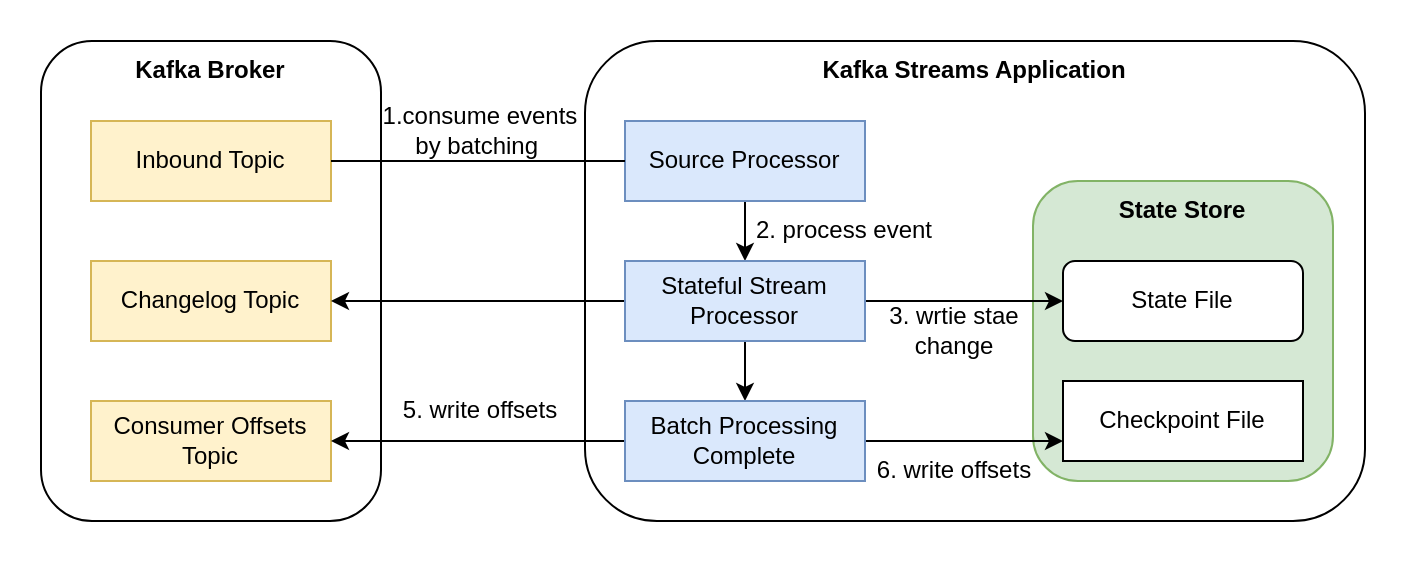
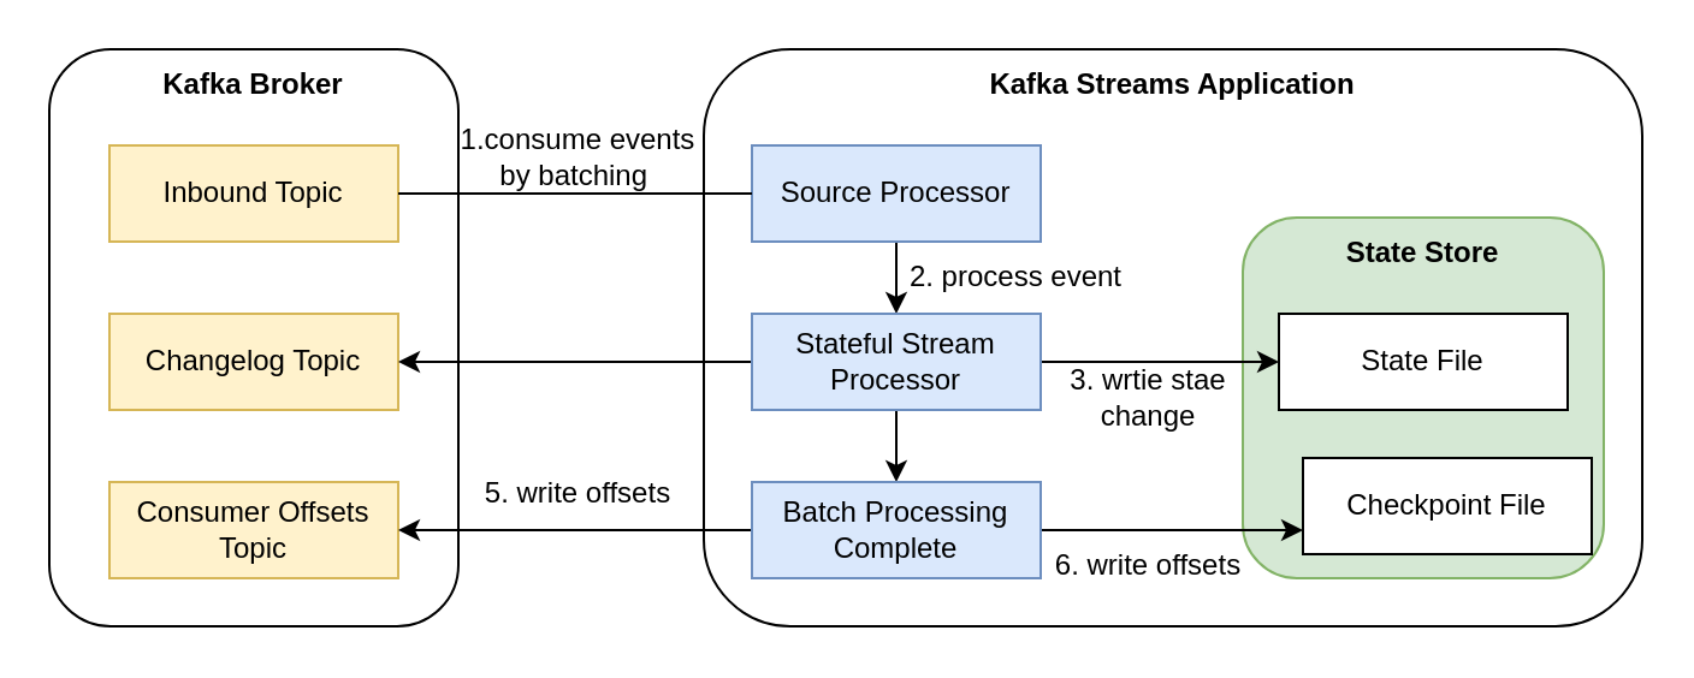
- <mxCell id="10" value="&lt;span style=&quot;font-weight: 400;&quot;&gt;State File&lt;/span&gt;" style="whiteSpace=wrap;html=1;fontStyle=1;rounded=1;" parent="1" vertex="1"><mxGeometry x="531" y="130" width="120" height="40" as="geometry" /></mxCell>
+ <mxCell id="10" value="&lt;span style=&quot;font-weight: 400;&quot;&gt;State File&lt;/span&gt;" style="rounded=0;whiteSpace=wrap;html=1;fontStyle=1;" parent="1" vertex="1"><mxGeometry x="531" y="130" width="120" height="40" as="geometry" /></mxCell>
- <mxCell id="11" value="&lt;span style=&quot;font-weight: 400;&quot;&gt;Checkpoint File&lt;/span&gt;" style="rounded=0;whiteSpace=wrap;html=1;fontStyle=1;" parent="1" vertex="1"><mxGeometry x="531" y="190" width="120" height="40" as="geometry" /></mxCell>
+ <mxCell id="11" value="&lt;span style=&quot;font-weight: 400;&quot;&gt;Checkpoint File&lt;/span&gt;" style="rounded=0;whiteSpace=wrap;html=1;fontStyle=1;" parent="1" vertex="1"><mxGeometry x="541" y="190" width="120" height="40" as="geometry" /></mxCell>
